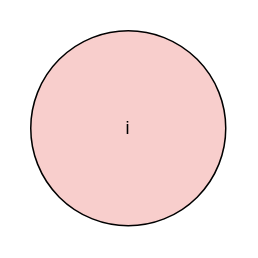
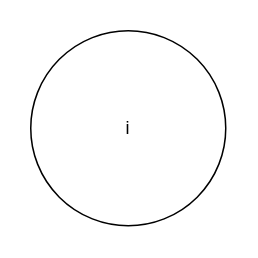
- <mxCell id="2" value="i" style="ellipse;whiteSpace=wrap;html=1;aspect=fixed;shadow=0;sketch=0;fillColor=#f8cecc;" parent="1" vertex="1"><mxGeometry x="20" y="20" width="130" height="130" as="geometry" /></mxCell>
+ <mxCell id="2" value="i" style="ellipse;whiteSpace=wrap;html=1;aspect=fixed;shadow=0;sketch=0;" parent="1" vertex="1"><mxGeometry x="20" y="20" width="130" height="130" as="geometry" /></mxCell>
